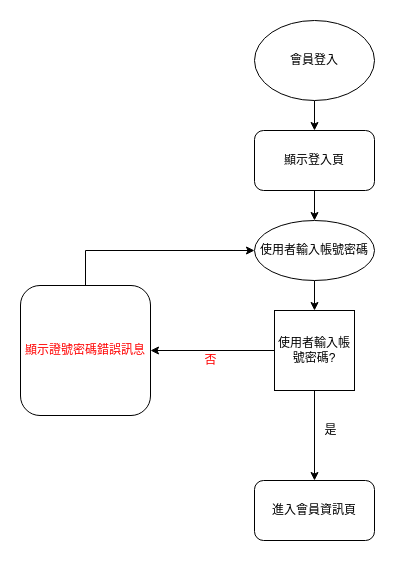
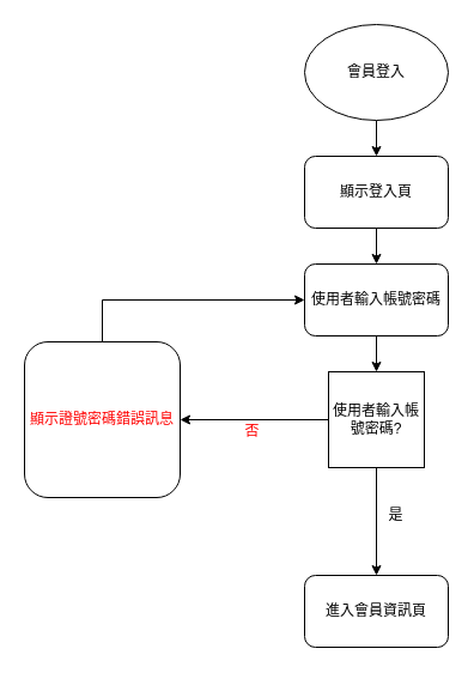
- <mxCell id="7" value="使用者輸入帳號密碼" style="ellipse;whiteSpace=wrap;html=1;" vertex="1" parent="1"><mxGeometry x="254" y="220" width="120" height="60" as="geometry" /></mxCell>
+ <mxCell id="7" value="使用者輸入帳號密碼" style="rounded=1;whiteSpace=wrap;html=1;" vertex="1" parent="1"><mxGeometry x="254" y="220" width="120" height="60" as="geometry" /></mxCell>
